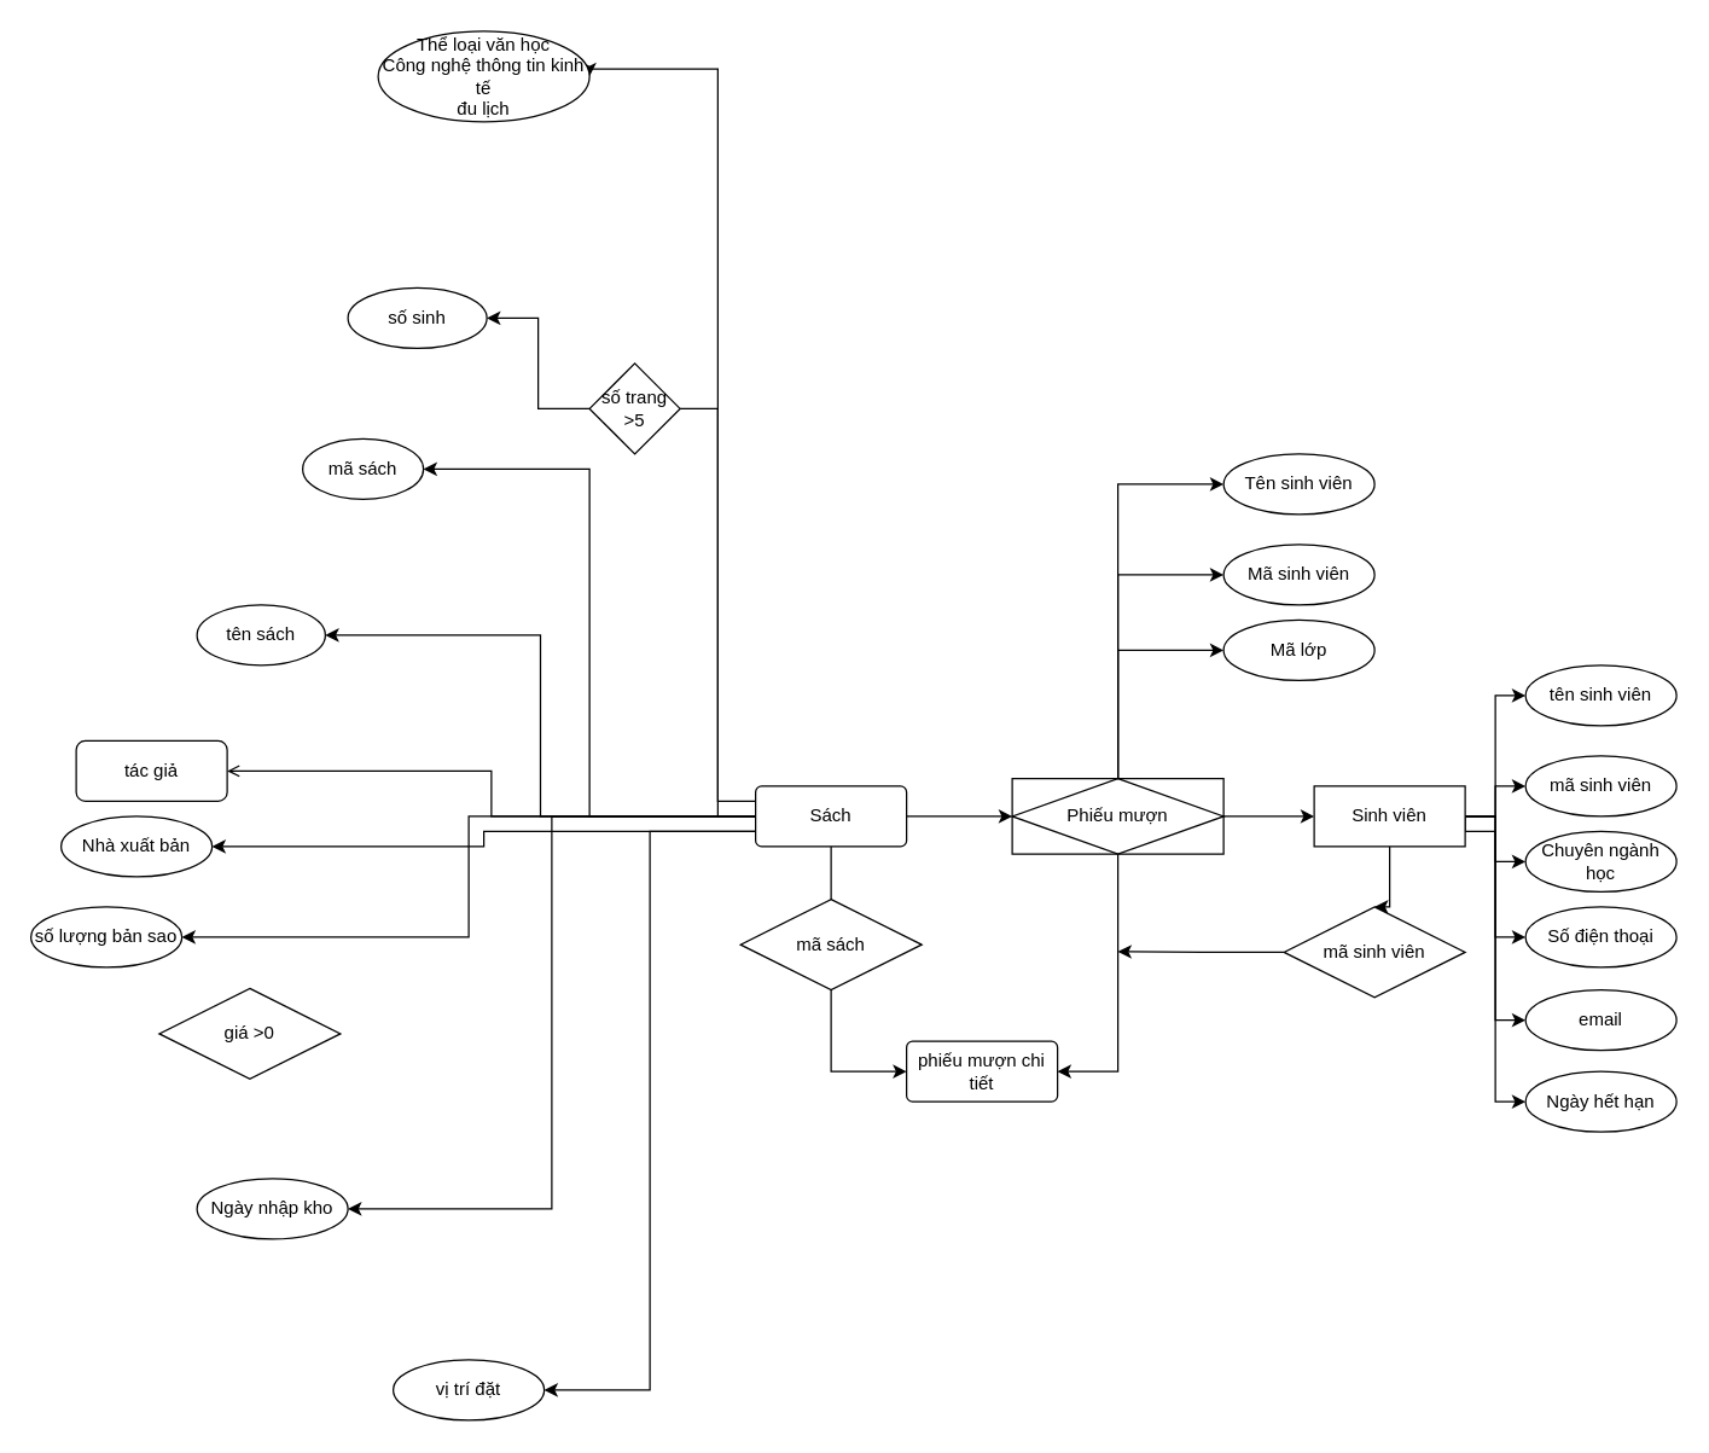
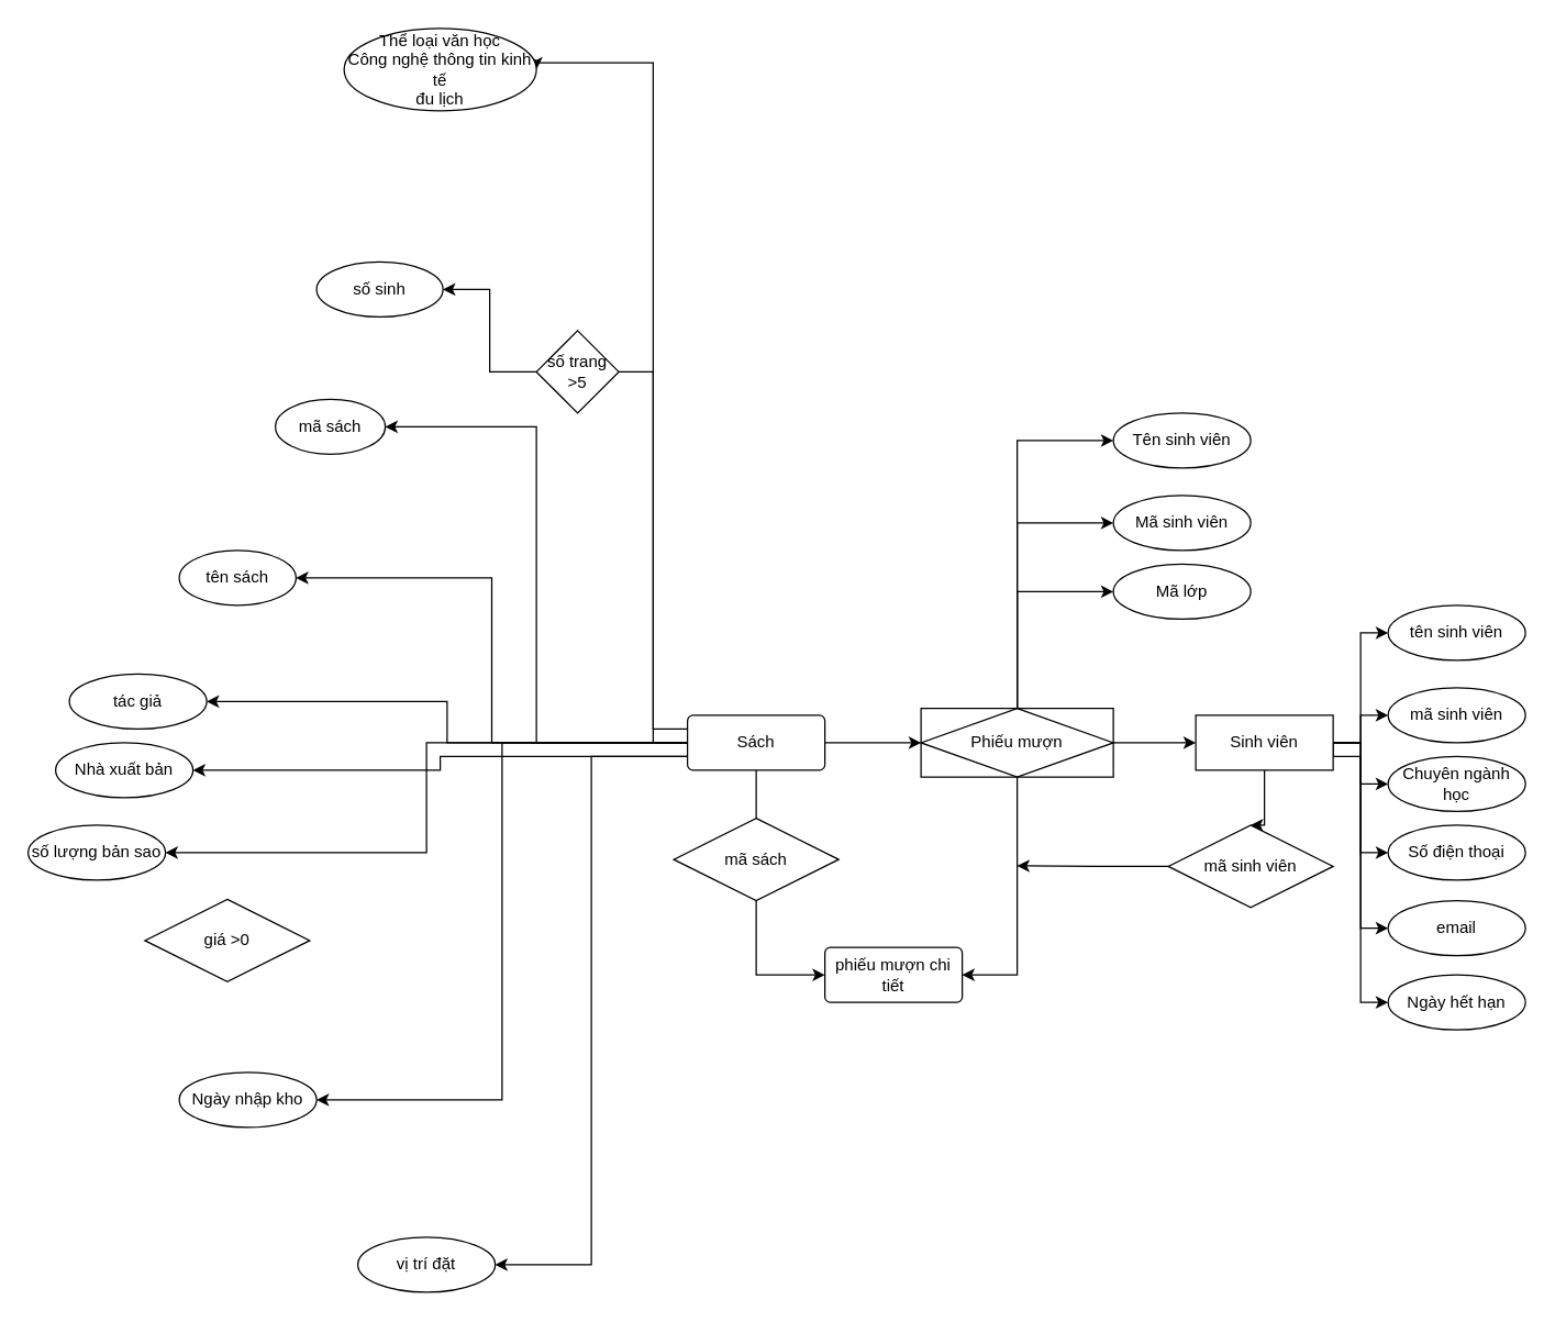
- <mxCell id="17" value="tác giả" style="whiteSpace=wrap;html=1;align=center;rounded=1;" parent="1" vertex="1"><mxGeometry x="50" y="490" width="100" height="40" as="geometry" /></mxCell>
+ <mxCell id="17" value="tác giả" style="ellipse;whiteSpace=wrap;html=1;align=center;" parent="1" vertex="1"><mxGeometry x="50" y="490" width="100" height="40" as="geometry" /></mxCell>
- <mxCell id="3" style="edgeStyle=orthogonalEdgeStyle;rounded=0;orthogonalLoop=1;jettySize=auto;html=1;exitX=0;exitY=0.5;exitDx=0;exitDy=0;entryX=1;entryY=0.5;entryDx=0;entryDy=0;endArrow=open;" parent="1" source="13" target="17" edge="1"><mxGeometry relative="1" as="geometry" /></mxCell>
+ <mxCell id="3" style="edgeStyle=orthogonalEdgeStyle;rounded=0;orthogonalLoop=1;jettySize=auto;html=1;exitX=0;exitY=0.5;exitDx=0;exitDy=0;entryX=1;entryY=0.5;entryDx=0;entryDy=0;" parent="1" source="13" target="17" edge="1"><mxGeometry relative="1" as="geometry" /></mxCell>
